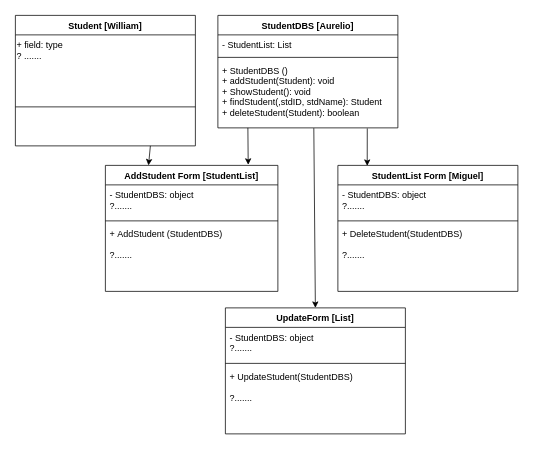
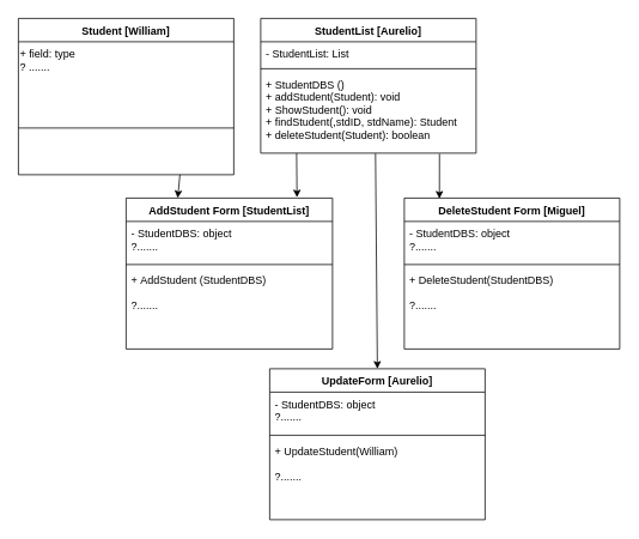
- <mxCell id="2" value="StudentDBS [Aurelio]" style="swimlane;fontStyle=1;align=center;verticalAlign=top;childLayout=stackLayout;horizontal=1;startSize=26;horizontalStack=0;resizeParent=1;resizeParentMax=0;resizeLast=0;collapsible=1;marginBottom=0;" vertex="1" parent="1"><mxGeometry x="290" y="20" width="240" height="150" as="geometry" /></mxCell>
+ <mxCell id="2" value="StudentList [Aurelio]" style="swimlane;fontStyle=1;align=center;verticalAlign=top;childLayout=stackLayout;horizontal=1;startSize=26;horizontalStack=0;resizeParent=1;resizeParentMax=0;resizeLast=0;collapsible=1;marginBottom=0;" vertex="1" parent="1"><mxGeometry x="290" y="20" width="240" height="150" as="geometry" /></mxCell>
- <mxCell id="13" value="StudentList Form [Miguel]" style="swimlane;fontStyle=1;align=center;verticalAlign=top;childLayout=stackLayout;horizontal=1;startSize=26;horizontalStack=0;resizeParent=1;resizeParentMax=0;resizeLast=0;collapsible=1;marginBottom=0;" vertex="1" parent="1"><mxGeometry x="450" y="220" width="240" height="168" as="geometry" /></mxCell>
+ <mxCell id="13" value="DeleteStudent Form [Miguel]" style="swimlane;fontStyle=1;align=center;verticalAlign=top;childLayout=stackLayout;horizontal=1;startSize=26;horizontalStack=0;resizeParent=1;resizeParentMax=0;resizeLast=0;collapsible=1;marginBottom=0;" vertex="1" parent="1"><mxGeometry x="450" y="220" width="240" height="168" as="geometry" /></mxCell>
- <mxCell id="20" value="UpdateForm [List]" style="swimlane;fontStyle=1;align=center;verticalAlign=top;childLayout=stackLayout;horizontal=1;startSize=26;horizontalStack=0;resizeParent=1;resizeParentMax=0;resizeLast=0;collapsible=1;marginBottom=0;" vertex="1" parent="1"><mxGeometry x="300" y="410" width="240" height="168" as="geometry" /></mxCell>
+ <mxCell id="20" value="UpdateForm [Aurelio]" style="swimlane;fontStyle=1;align=center;verticalAlign=top;childLayout=stackLayout;horizontal=1;startSize=26;horizontalStack=0;resizeParent=1;resizeParentMax=0;resizeLast=0;collapsible=1;marginBottom=0;" vertex="1" parent="1"><mxGeometry x="300" y="410" width="240" height="168" as="geometry" /></mxCell>
- <mxCell id="23" value="+ UpdateStudent(StudentDBS)&#10;&#10;?......." style="text;strokeColor=none;fillColor=none;align=left;verticalAlign=top;spacingLeft=4;spacingRight=4;overflow=hidden;rotatable=0;points=[[0,0.5],[1,0.5]];portConstraint=eastwest;fontStyle=0" vertex="1" parent="20"><mxGeometry y="78" width="240" height="90" as="geometry" /></mxCell>
+ <mxCell id="23" value="+ UpdateStudent(William)&#10;&#10;?......." style="text;strokeColor=none;fillColor=none;align=left;verticalAlign=top;spacingLeft=4;spacingRight=4;overflow=hidden;rotatable=0;points=[[0,0.5],[1,0.5]];portConstraint=eastwest;fontStyle=0" vertex="1" parent="20"><mxGeometry y="78" width="240" height="90" as="geometry" /></mxCell>
